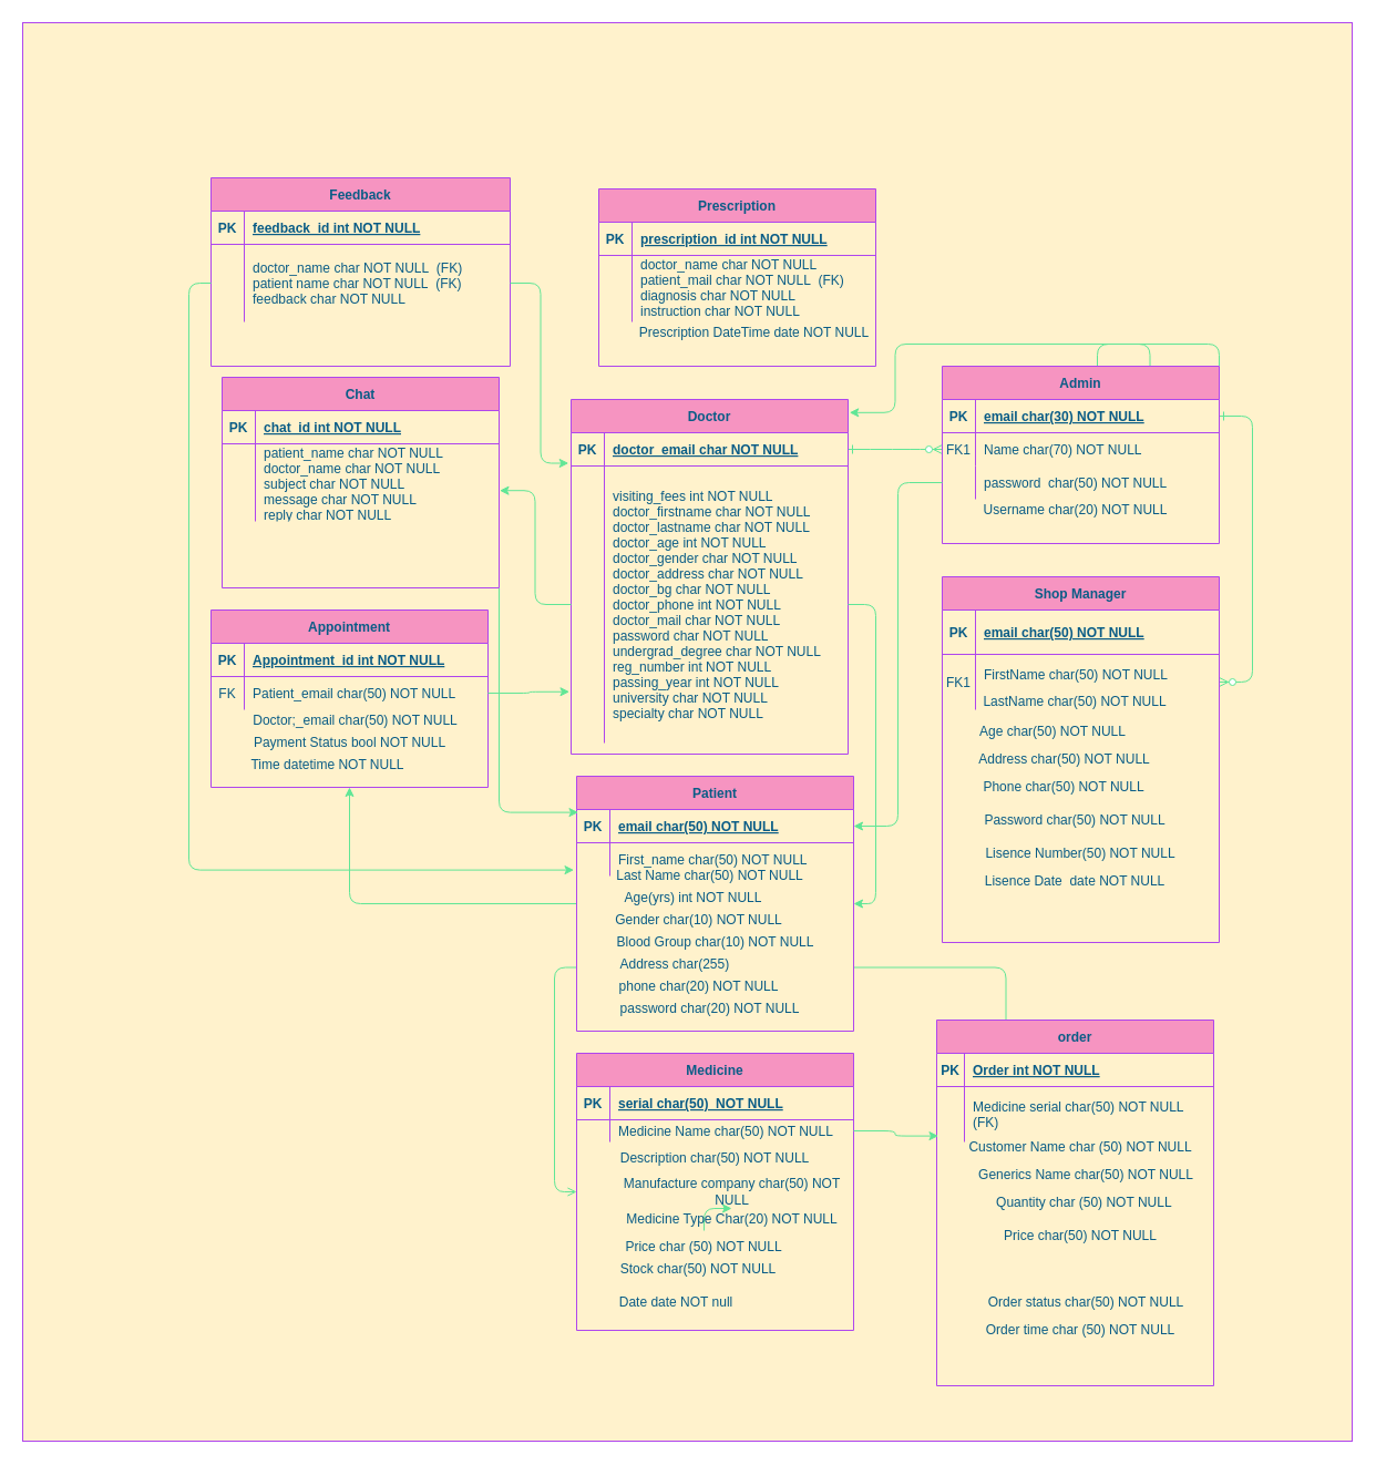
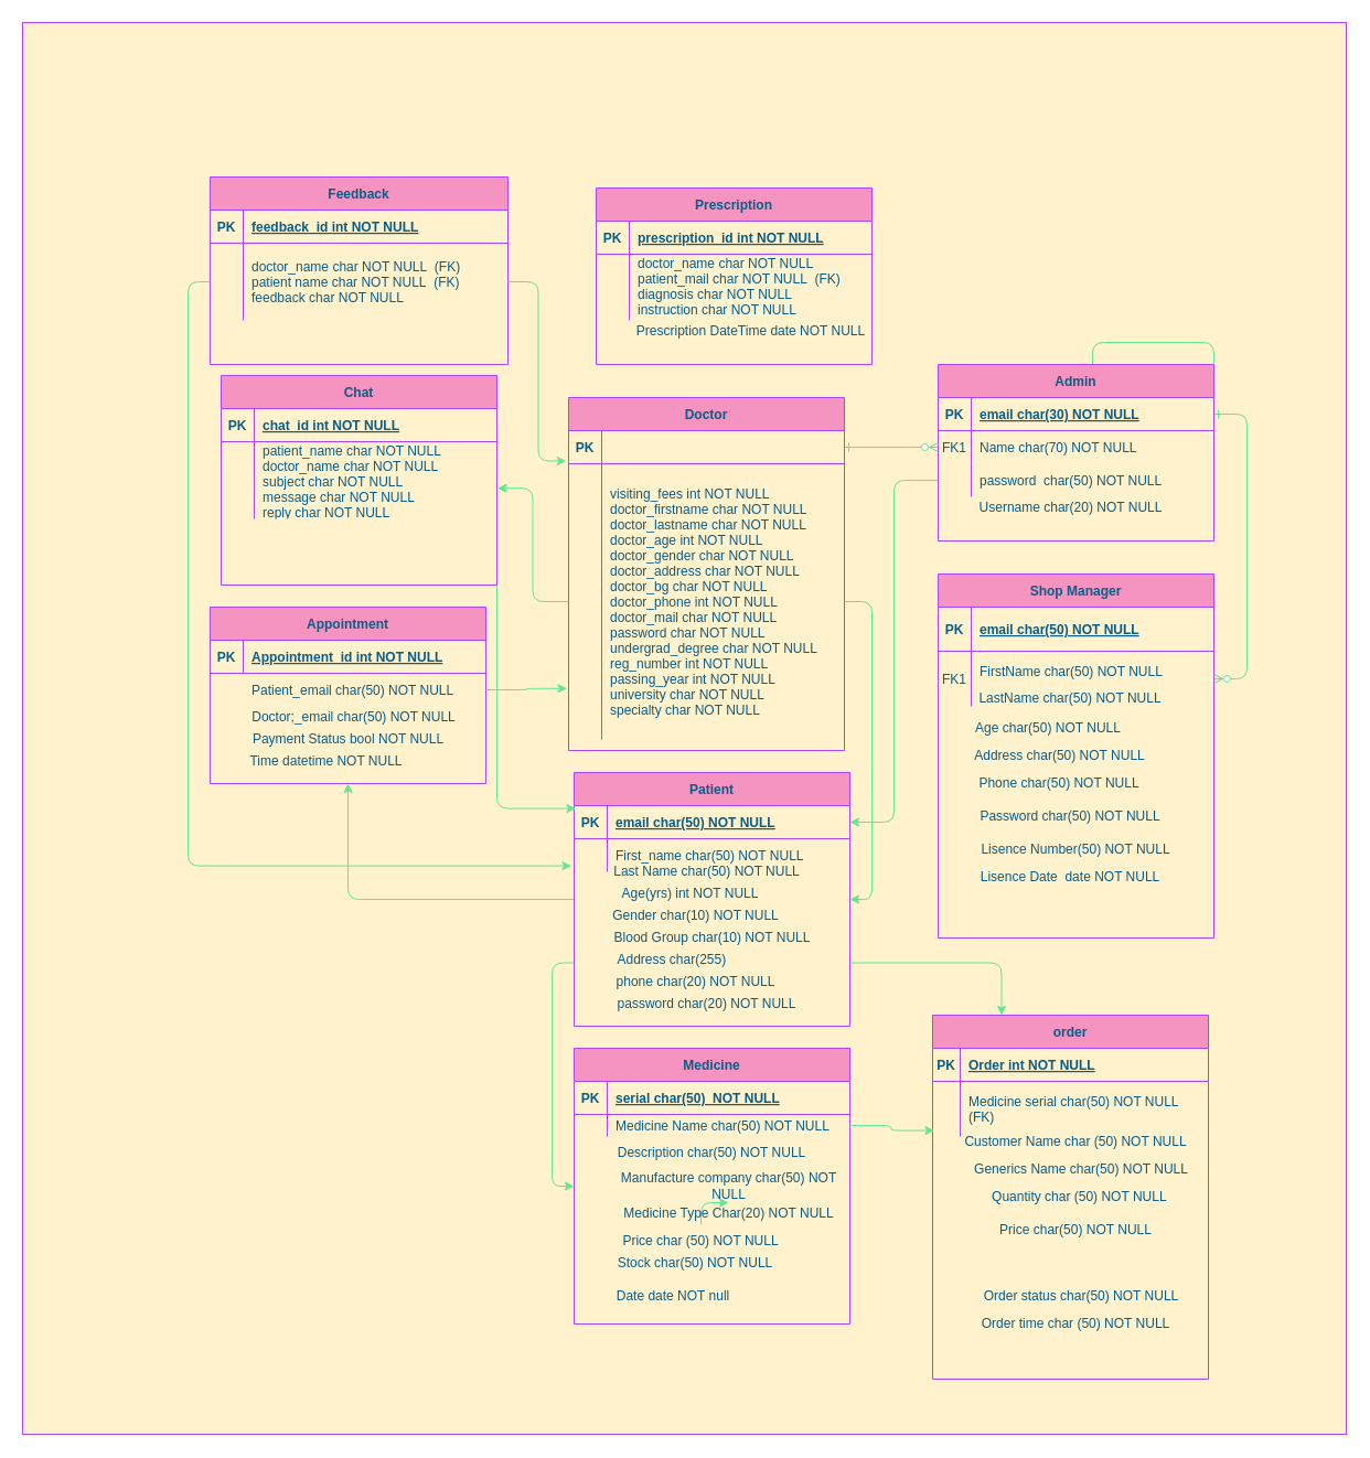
- <mxCell id="5" style="edgeStyle=orthogonalEdgeStyle;rounded=1;sketch=0;orthogonalLoop=1;jettySize=auto;html=1;exitX=0.75;exitY=0;exitDx=0;exitDy=0;entryX=1.005;entryY=0.037;entryDx=0;entryDy=0;entryPerimeter=0;fontColor=#095C86;strokeColor=#60E696;fillColor=#F694C1;" edge="1" parent="1" source="7" target="24"><mxGeometry relative="1" as="geometry" /></mxCell>
- <mxCell id="27" value="doctor_email char NOT NULL" style="shape=partialRectangle;overflow=hidden;connectable=0;fillColor=none;top=0;left=0;bottom=0;right=0;align=left;spacingLeft=6;fontStyle=5;strokeColor=#AF45ED;fontColor=#095C86;" parent="25" vertex="1"><mxGeometry x="30" width="220" height="30" as="geometry"><mxRectangle width="220" height="30" as="alternateBounds" /></mxGeometry></mxCell>
- <mxCell id="61" value="FK" style="shape=partialRectangle;overflow=hidden;connectable=0;fillColor=none;top=0;left=0;bottom=0;right=0;strokeColor=#AF45ED;fontColor=#095C86;" parent="60" vertex="1"><mxGeometry width="30" height="30" as="geometry"><mxRectangle width="30" height="30" as="alternateBounds" /></mxGeometry></mxCell>
- <mxCell id="32" style="edgeStyle=orthogonalEdgeStyle;rounded=1;sketch=0;orthogonalLoop=1;jettySize=auto;html=1;exitX=1;exitY=0.75;exitDx=0;exitDy=0;entryX=0.25;entryY=0;entryDx=0;entryDy=0;fontColor=#095C86;strokeColor=#60E696;fillColor=#F694C1;endArrow=none;" edge="1" parent="1" source="34" target="70"><mxGeometry relative="1" as="geometry" /></mxCell>
+ <mxCell id="32" style="edgeStyle=orthogonalEdgeStyle;rounded=1;sketch=0;orthogonalLoop=1;jettySize=auto;html=1;exitX=1;exitY=0.75;exitDx=0;exitDy=0;entryX=0.25;entryY=0;entryDx=0;entryDy=0;fontColor=#095C86;strokeColor=#60E696;fillColor=#F694C1;" edge="1" parent="1" source="34" target="70"><mxGeometry relative="1" as="geometry" /></mxCell>
- <mxCell id="31" style="edgeStyle=orthogonalEdgeStyle;rounded=1;sketch=0;orthogonalLoop=1;jettySize=auto;html=1;exitX=0;exitY=0.75;exitDx=0;exitDy=0;entryX=0;entryY=0.5;entryDx=0;entryDy=0;fontColor=#095C86;strokeColor=#60E696;fillColor=#F694C1;endArrow=open;" edge="1" parent="1" source="34" target="77"><mxGeometry relative="1" as="geometry" /></mxCell>
+ <mxCell id="31" style="edgeStyle=orthogonalEdgeStyle;rounded=1;sketch=0;orthogonalLoop=1;jettySize=auto;html=1;exitX=0;exitY=0.75;exitDx=0;exitDy=0;entryX=0;entryY=0.5;entryDx=0;entryDy=0;fontColor=#095C86;strokeColor=#60E696;fillColor=#F694C1;" edge="1" parent="1" source="34" target="77"><mxGeometry relative="1" as="geometry" /></mxCell>
